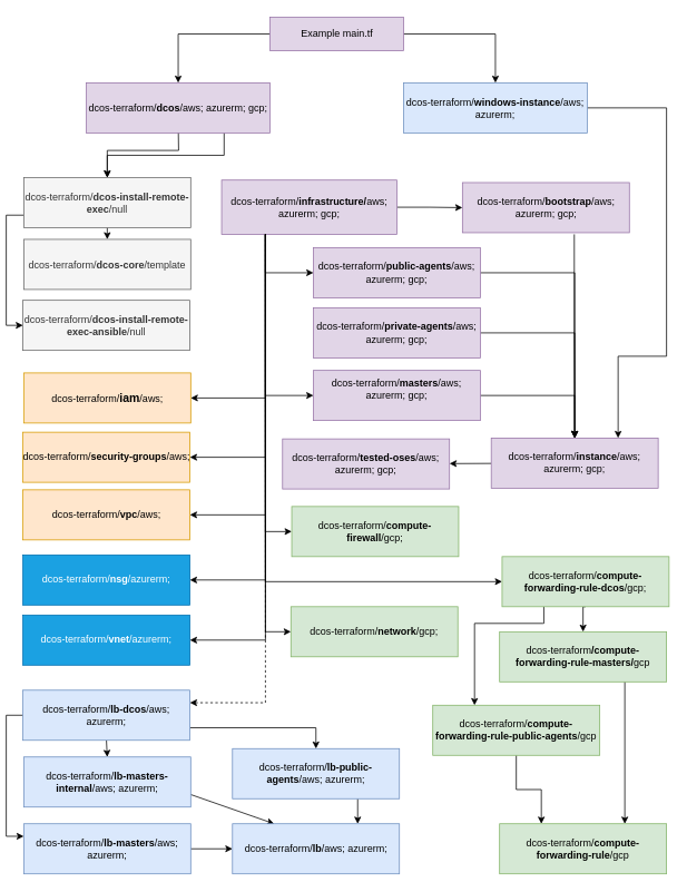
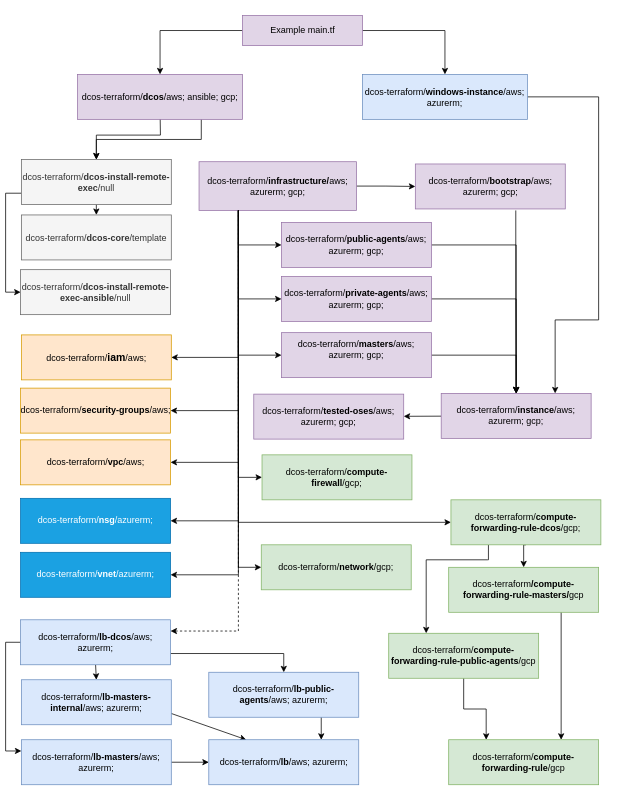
- <mxCell id="13" value="&lt;div&gt;dcos-terraform/&lt;b&gt;dcos&lt;/b&gt;/aws; azurerm; gcp;&lt;/div&gt;" style="html=1;textDirection=ltr;labelBackgroundColor=none;whiteSpace=wrap;fillColor=#e1d5e7;strokeColor=#9673a6;" parent="1" vertex="1"><mxGeometry x="96" y="98.5" width="220" height="60" as="geometry" /></mxCell>
+ <mxCell id="13" value="&lt;div&gt;dcos-terraform/&lt;b&gt;dcos&lt;/b&gt;/aws; ansible; gcp;&lt;/div&gt;" style="html=1;textDirection=ltr;labelBackgroundColor=none;whiteSpace=wrap;fillColor=#e1d5e7;strokeColor=#9673a6;" parent="1" vertex="1"><mxGeometry x="96" y="98.5" width="220" height="60" as="geometry" /></mxCell>
+ <mxCell id="38" value="" style="edgeStyle=orthogonalEdgeStyle;rounded=0;orthogonalLoop=1;jettySize=auto;html=0;labelBackgroundColor=none;fontColor=#000000;entryX=0;entryY=0.5;entryDx=0;entryDy=0;exitX=0.25;exitY=1;exitDx=0;exitDy=0;" parent="1" source="4" target="31" edge="1"><mxGeometry relative="1" as="geometry"><mxPoint x="381" y="398" as="sourcePoint" /><mxPoint x="281" y="806" as="targetPoint" /></mxGeometry></mxCell>
